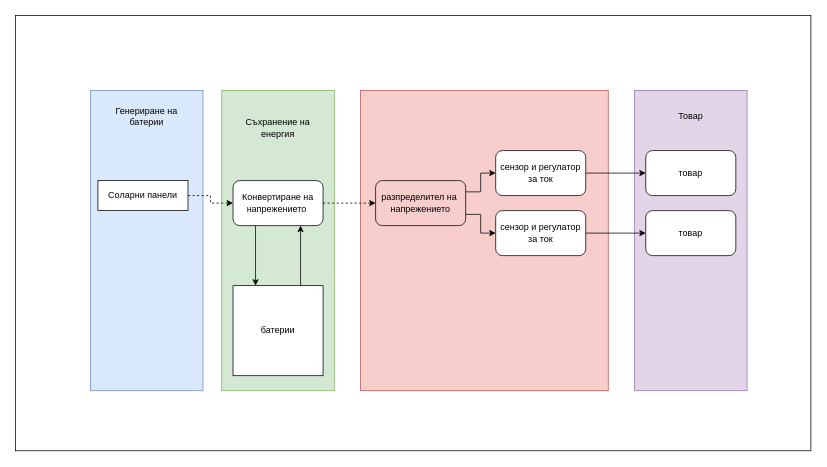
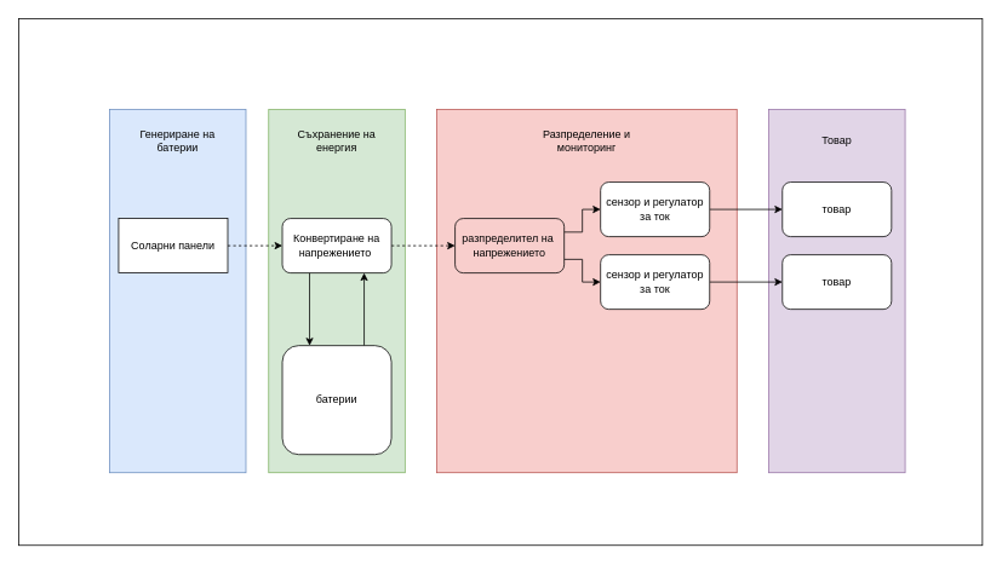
+ <mxCell id="23" value="Разпределение и мониторинг" style="text;html=1;align=center;verticalAlign=middle;whiteSpace=wrap;rounded=0;" vertex="1" parent="1"><mxGeometry x="580" y="130" width="130" height="50" as="geometry" /></mxCell>
- <mxCell id="22" value="Съхранение на енергия" style="text;html=1;align=center;verticalAlign=middle;whiteSpace=wrap;rounded=0;" vertex="1" parent="1"><mxGeometry x="305" y="145" width="130" height="50" as="geometry" /></mxCell>
+ <mxCell id="22" value="Съхранение на енергия" style="text;html=1;align=center;verticalAlign=middle;whiteSpace=wrap;rounded=0;" vertex="1" parent="1"><mxGeometry x="305" y="130" width="130" height="50" as="geometry" /></mxCell>
- <mxCell id="8" value="Соларни панели" style="rounded=0;whiteSpace=wrap;html=1;" vertex="1" parent="1"><mxGeometry x="130" y="240" width="120" height="40" as="geometry" /></mxCell>
+ <mxCell id="8" value="Соларни панели" style="rounded=0;whiteSpace=wrap;html=1;" vertex="1" parent="1"><mxGeometry x="130" y="240" width="120" height="60" as="geometry" /></mxCell>
- <mxCell id="18" value="батерии" style="whiteSpace=wrap;html=1;aspect=fixed;" vertex="1" parent="1"><mxGeometry x="310" y="380" width="120" height="120" as="geometry" /></mxCell>
+ <mxCell id="18" value="батерии" style="whiteSpace=wrap;html=1;aspect=fixed;rounded=1;" vertex="1" parent="1"><mxGeometry x="310" y="380" width="120" height="120" as="geometry" /></mxCell>
